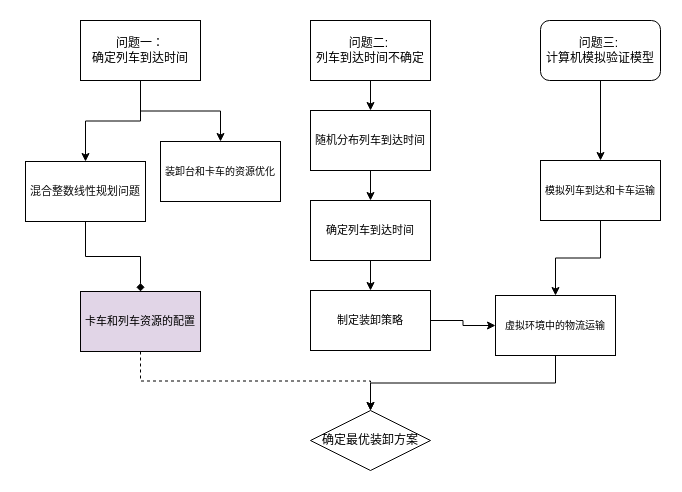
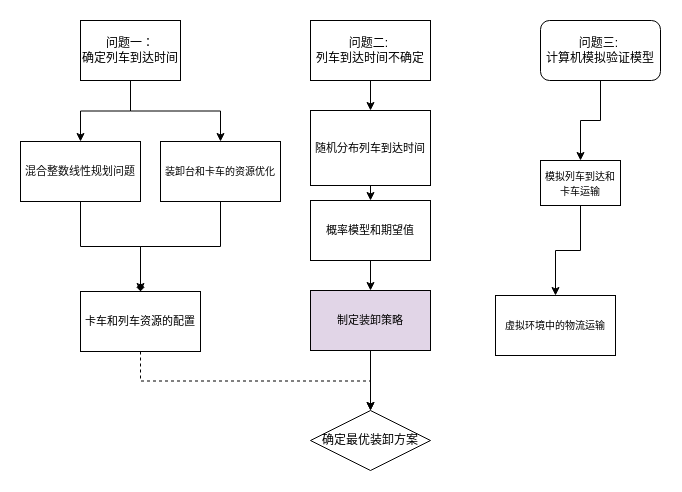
- <mxCell id="4" value="&lt;font face=&quot;Times New Roman&quot;&gt;问题一：&lt;/font&gt;&lt;div&gt;&lt;font face=&quot;Times New Roman&quot;&gt;确定列车到达时间&lt;/font&gt;&lt;br&gt;&lt;/div&gt;" style="whiteSpace=wrap;html=1;" vertex="1" parent="1"><mxGeometry x="80" y="20" width="120" height="60" as="geometry" /></mxCell>
+ <mxCell id="4" value="&lt;font face=&quot;Times New Roman&quot;&gt;问题一：&lt;/font&gt;&lt;div&gt;&lt;font face=&quot;Times New Roman&quot;&gt;确定列车到达时间&lt;/font&gt;&lt;br&gt;&lt;/div&gt;" style="whiteSpace=wrap;html=1;" vertex="1" parent="1"><mxGeometry x="80" y="20" width="100" height="60" as="geometry" /></mxCell>
- <mxCell id="16" value="&lt;font style=&quot;font-size: 11px;&quot;&gt;随机分布列车到达时间&lt;/font&gt;" style="whiteSpace=wrap;html=1;" vertex="1" parent="1"><mxGeometry x="310" y="110" width="120" height="60" as="geometry" /></mxCell>
+ <mxCell id="16" value="&lt;font style=&quot;font-size: 11px;&quot;&gt;随机分布列车到达时间&lt;/font&gt;" style="whiteSpace=wrap;html=1;" vertex="1" parent="1"><mxGeometry x="310" y="110" width="120" height="75" as="geometry" /></mxCell>
- <mxCell id="22" value="&lt;font style=&quot;font-size: 10px;&quot;&gt;模拟列车到达和卡车运输&lt;/font&gt;" style="whiteSpace=wrap;html=1;" vertex="1" parent="1"><mxGeometry x="540" y="160" width="120" height="60" as="geometry" /></mxCell>
+ <mxCell id="22" value="&lt;font style=&quot;font-size: 10px;&quot;&gt;模拟列车到达和卡车运输&lt;/font&gt;" style="whiteSpace=wrap;html=1;" vertex="1" parent="1"><mxGeometry x="540" y="160" width="80" height="45" as="geometry" /></mxCell>
- <mxCell id="10" value="&lt;span style=&quot;color: rgb(13, 13, 13); text-align: start; white-space-collapse: preserve; background-color: rgb(255, 255, 255);&quot;&gt;&lt;font face=&quot;Times New Roman&quot; style=&quot;font-size: 11px;&quot;&gt;混合整数线性规划问题&lt;/font&gt;&lt;/span&gt;" style="whiteSpace=wrap;html=1;" vertex="1" parent="1"><mxGeometry x="25" y="161" width="120" height="60" as="geometry" /></mxCell>
+ <mxCell id="10" value="&lt;span style=&quot;color: rgb(13, 13, 13); text-align: start; white-space-collapse: preserve; background-color: rgb(255, 255, 255);&quot;&gt;&lt;font face=&quot;Times New Roman&quot; style=&quot;font-size: 11px;&quot;&gt;混合整数线性规划问题&lt;/font&gt;&lt;/span&gt;" style="whiteSpace=wrap;html=1;" vertex="1" parent="1"><mxGeometry x="20" y="141" width="120" height="60" as="geometry" /></mxCell>
- <mxCell id="18" value="&lt;font style=&quot;font-size: 11px;&quot;&gt;确定列车到达时间&lt;/font&gt;" style="whiteSpace=wrap;html=1;" vertex="1" parent="1"><mxGeometry x="310" y="200" width="120" height="60" as="geometry" /></mxCell>
+ <mxCell id="18" value="&lt;font style=&quot;font-size: 11px;&quot;&gt;概率模型和期望值&lt;/font&gt;" style="whiteSpace=wrap;html=1;" vertex="1" parent="1"><mxGeometry x="310" y="200" width="120" height="60" as="geometry" /></mxCell>
+ <mxCell id="11" style="edgeStyle=orthogonalEdgeStyle;rounded=0;orthogonalLoop=1;jettySize=auto;html=1;exitX=0.5;exitY=1;exitDx=0;exitDy=0;entryX=0.5;entryY=0;entryDx=0;entryDy=0;" edge="1" parent="1" source="12" target="14"><mxGeometry relative="1" as="geometry" /></mxCell>
- <mxCell id="20" value="&lt;font style=&quot;font-size: 11px;&quot;&gt;制定装卸策略&lt;/font&gt;" style="whiteSpace=wrap;html=1;" vertex="1" parent="1"><mxGeometry x="310" y="290" width="120" height="60" as="geometry" /></mxCell>
+ <mxCell id="20" value="&lt;font style=&quot;font-size: 11px;&quot;&gt;制定装卸策略&lt;/font&gt;" style="whiteSpace=wrap;html=1;fillColor=#e1d5e7;" vertex="1" parent="1"><mxGeometry x="310" y="290" width="120" height="60" as="geometry" /></mxCell>
- <mxCell id="19" value="" style="edgeStyle=orthogonalEdgeStyle;rounded=0;orthogonalLoop=1;jettySize=auto;html=1;" edge="1" parent="1" source="20" target="24"><mxGeometry relative="1" as="geometry" /></mxCell>
+ <mxCell id="19" value="" style="edgeStyle=orthogonalEdgeStyle;rounded=0;orthogonalLoop=1;jettySize=auto;html=1;" edge="1" parent="1" source="20" target="25"><mxGeometry relative="1" as="geometry" /></mxCell>
- <mxCell id="14" value="&lt;font style=&quot;font-size: 11px;&quot;&gt;卡车和列车资源的配置&lt;/font&gt;" style="whiteSpace=wrap;html=1;fillColor=#e1d5e7;" vertex="1" parent="1"><mxGeometry x="80" y="291" width="120" height="60" as="geometry" /></mxCell>
+ <mxCell id="14" value="&lt;font style=&quot;font-size: 11px;&quot;&gt;卡车和列车资源的配置&lt;/font&gt;" style="whiteSpace=wrap;html=1;" vertex="1" parent="1"><mxGeometry x="80" y="291" width="120" height="60" as="geometry" /></mxCell>
- <mxCell id="23" style="edgeStyle=orthogonalEdgeStyle;rounded=0;orthogonalLoop=1;jettySize=auto;html=1;exitX=0.5;exitY=1;exitDx=0;exitDy=0;entryX=0.5;entryY=0;entryDx=0;entryDy=0;" edge="1" parent="1" source="24" target="25"><mxGeometry relative="1" as="geometry" /></mxCell>
